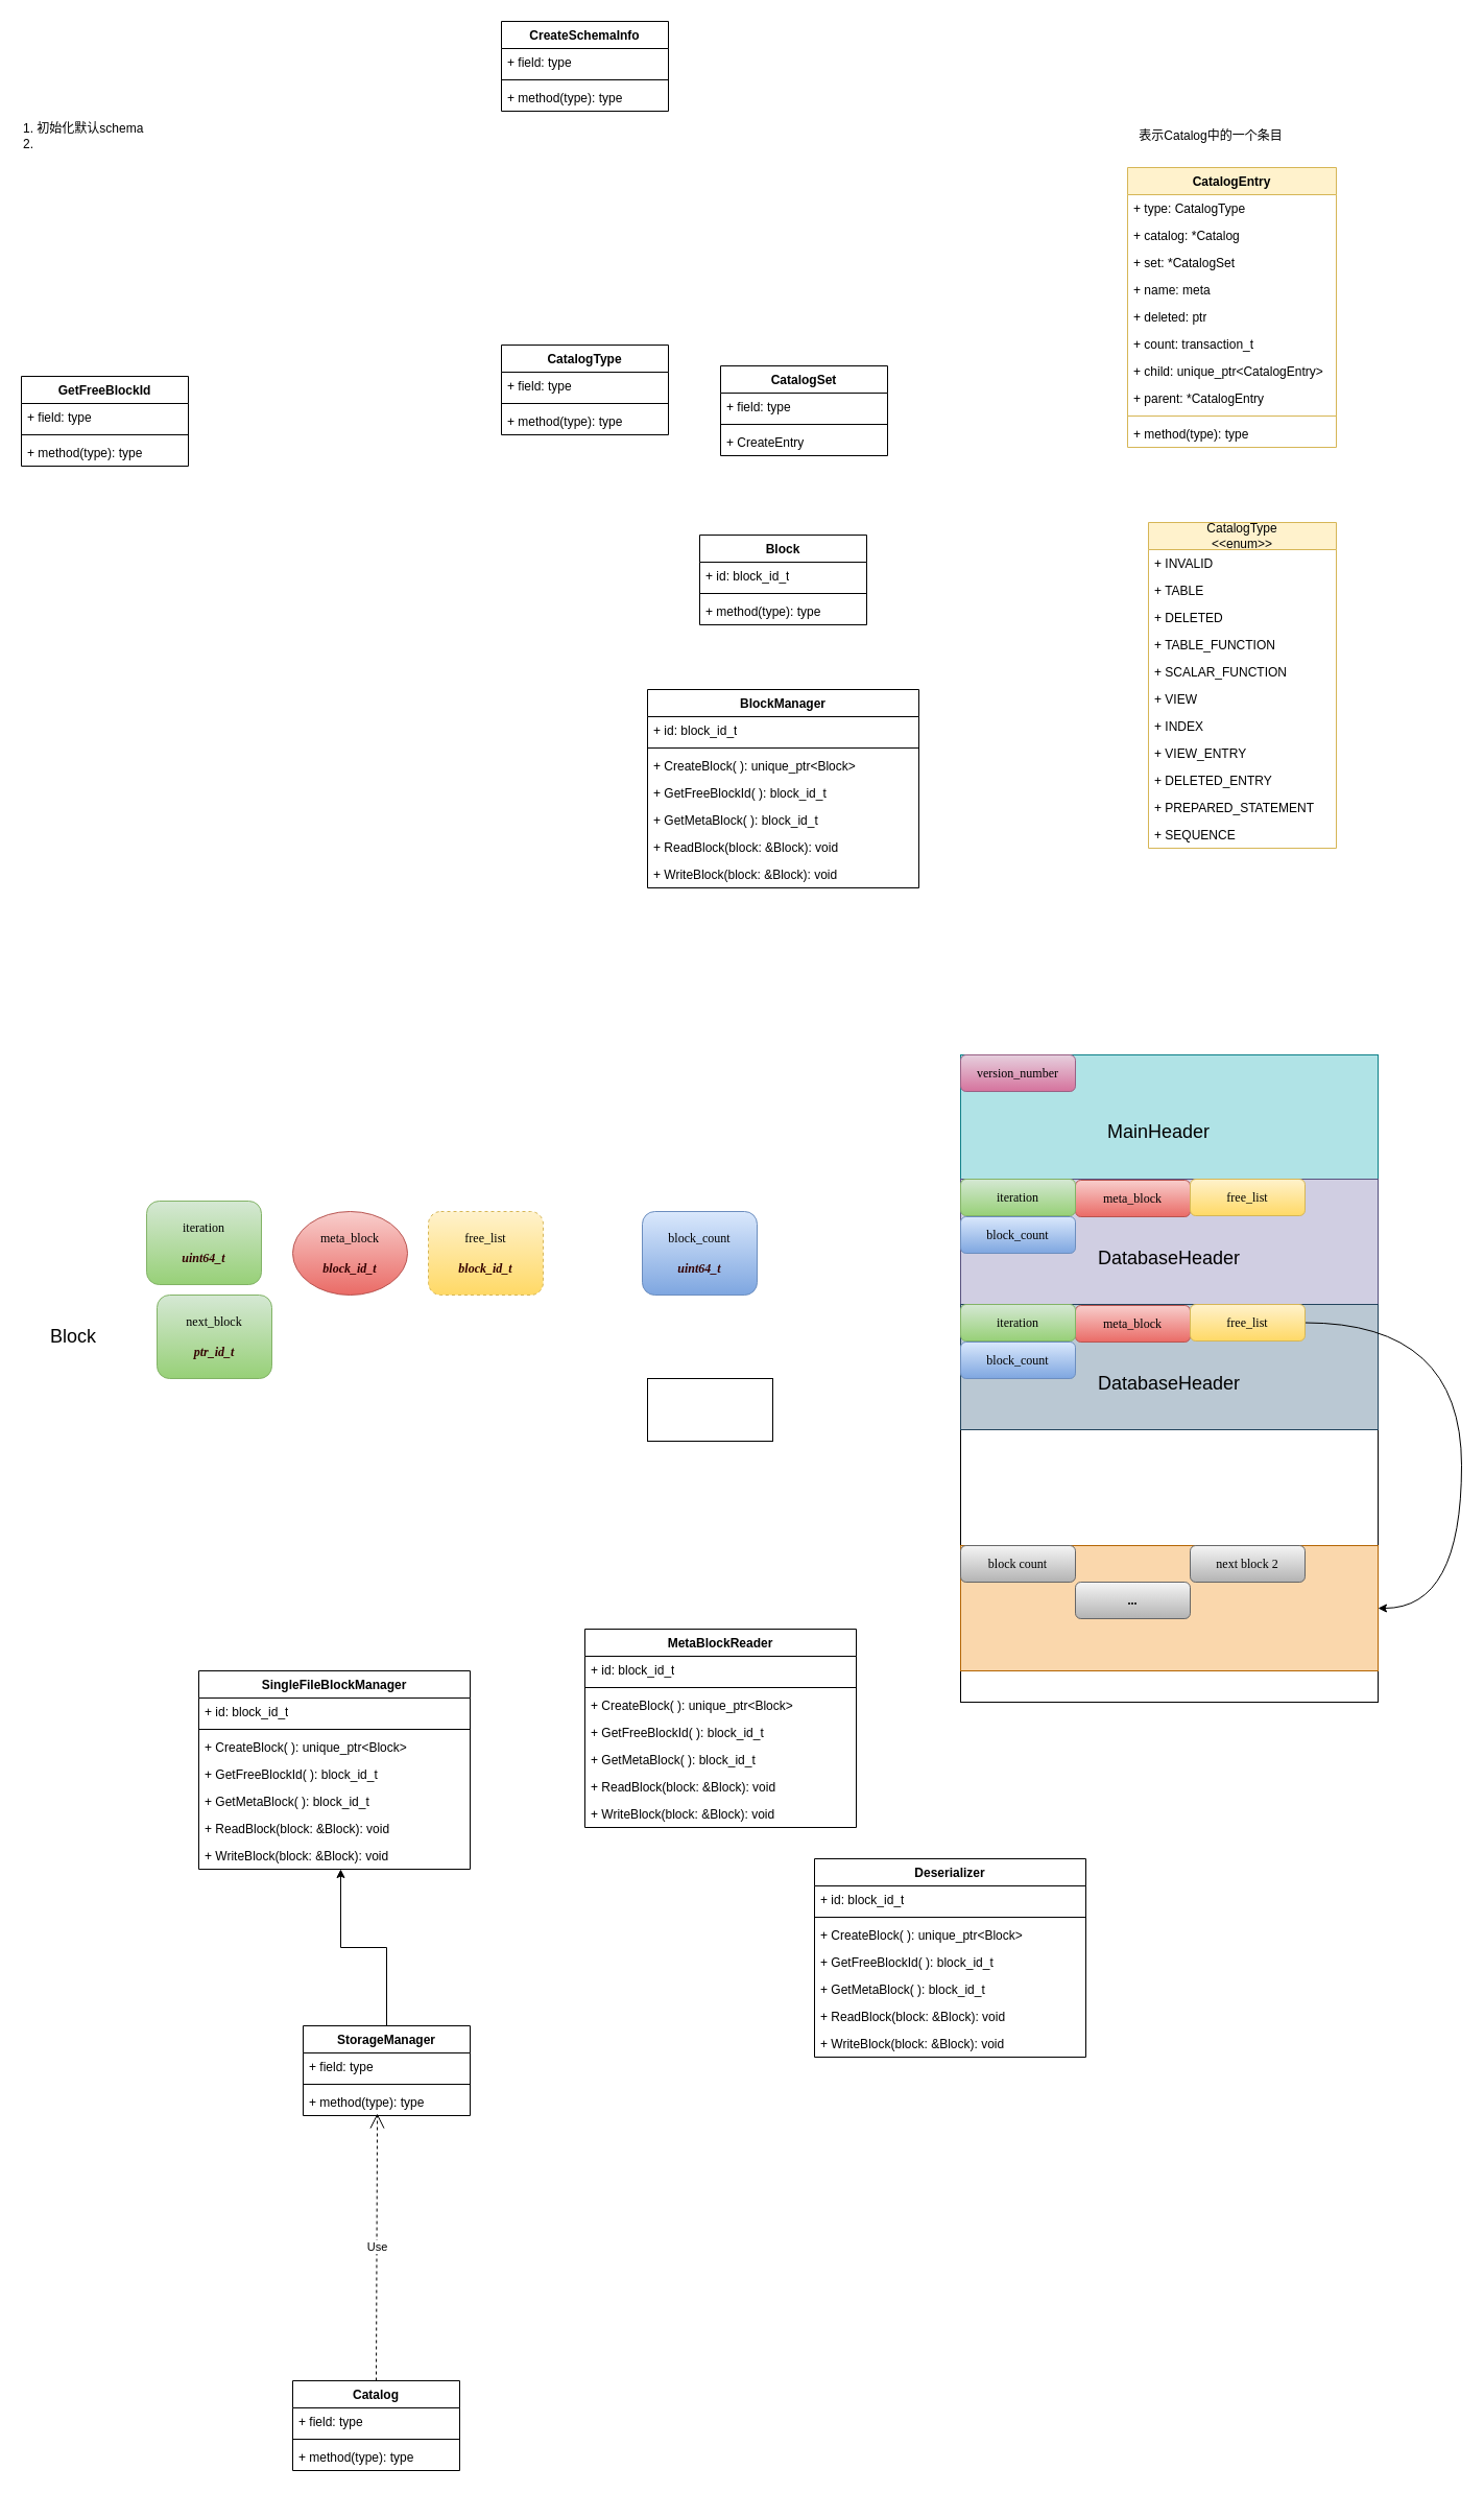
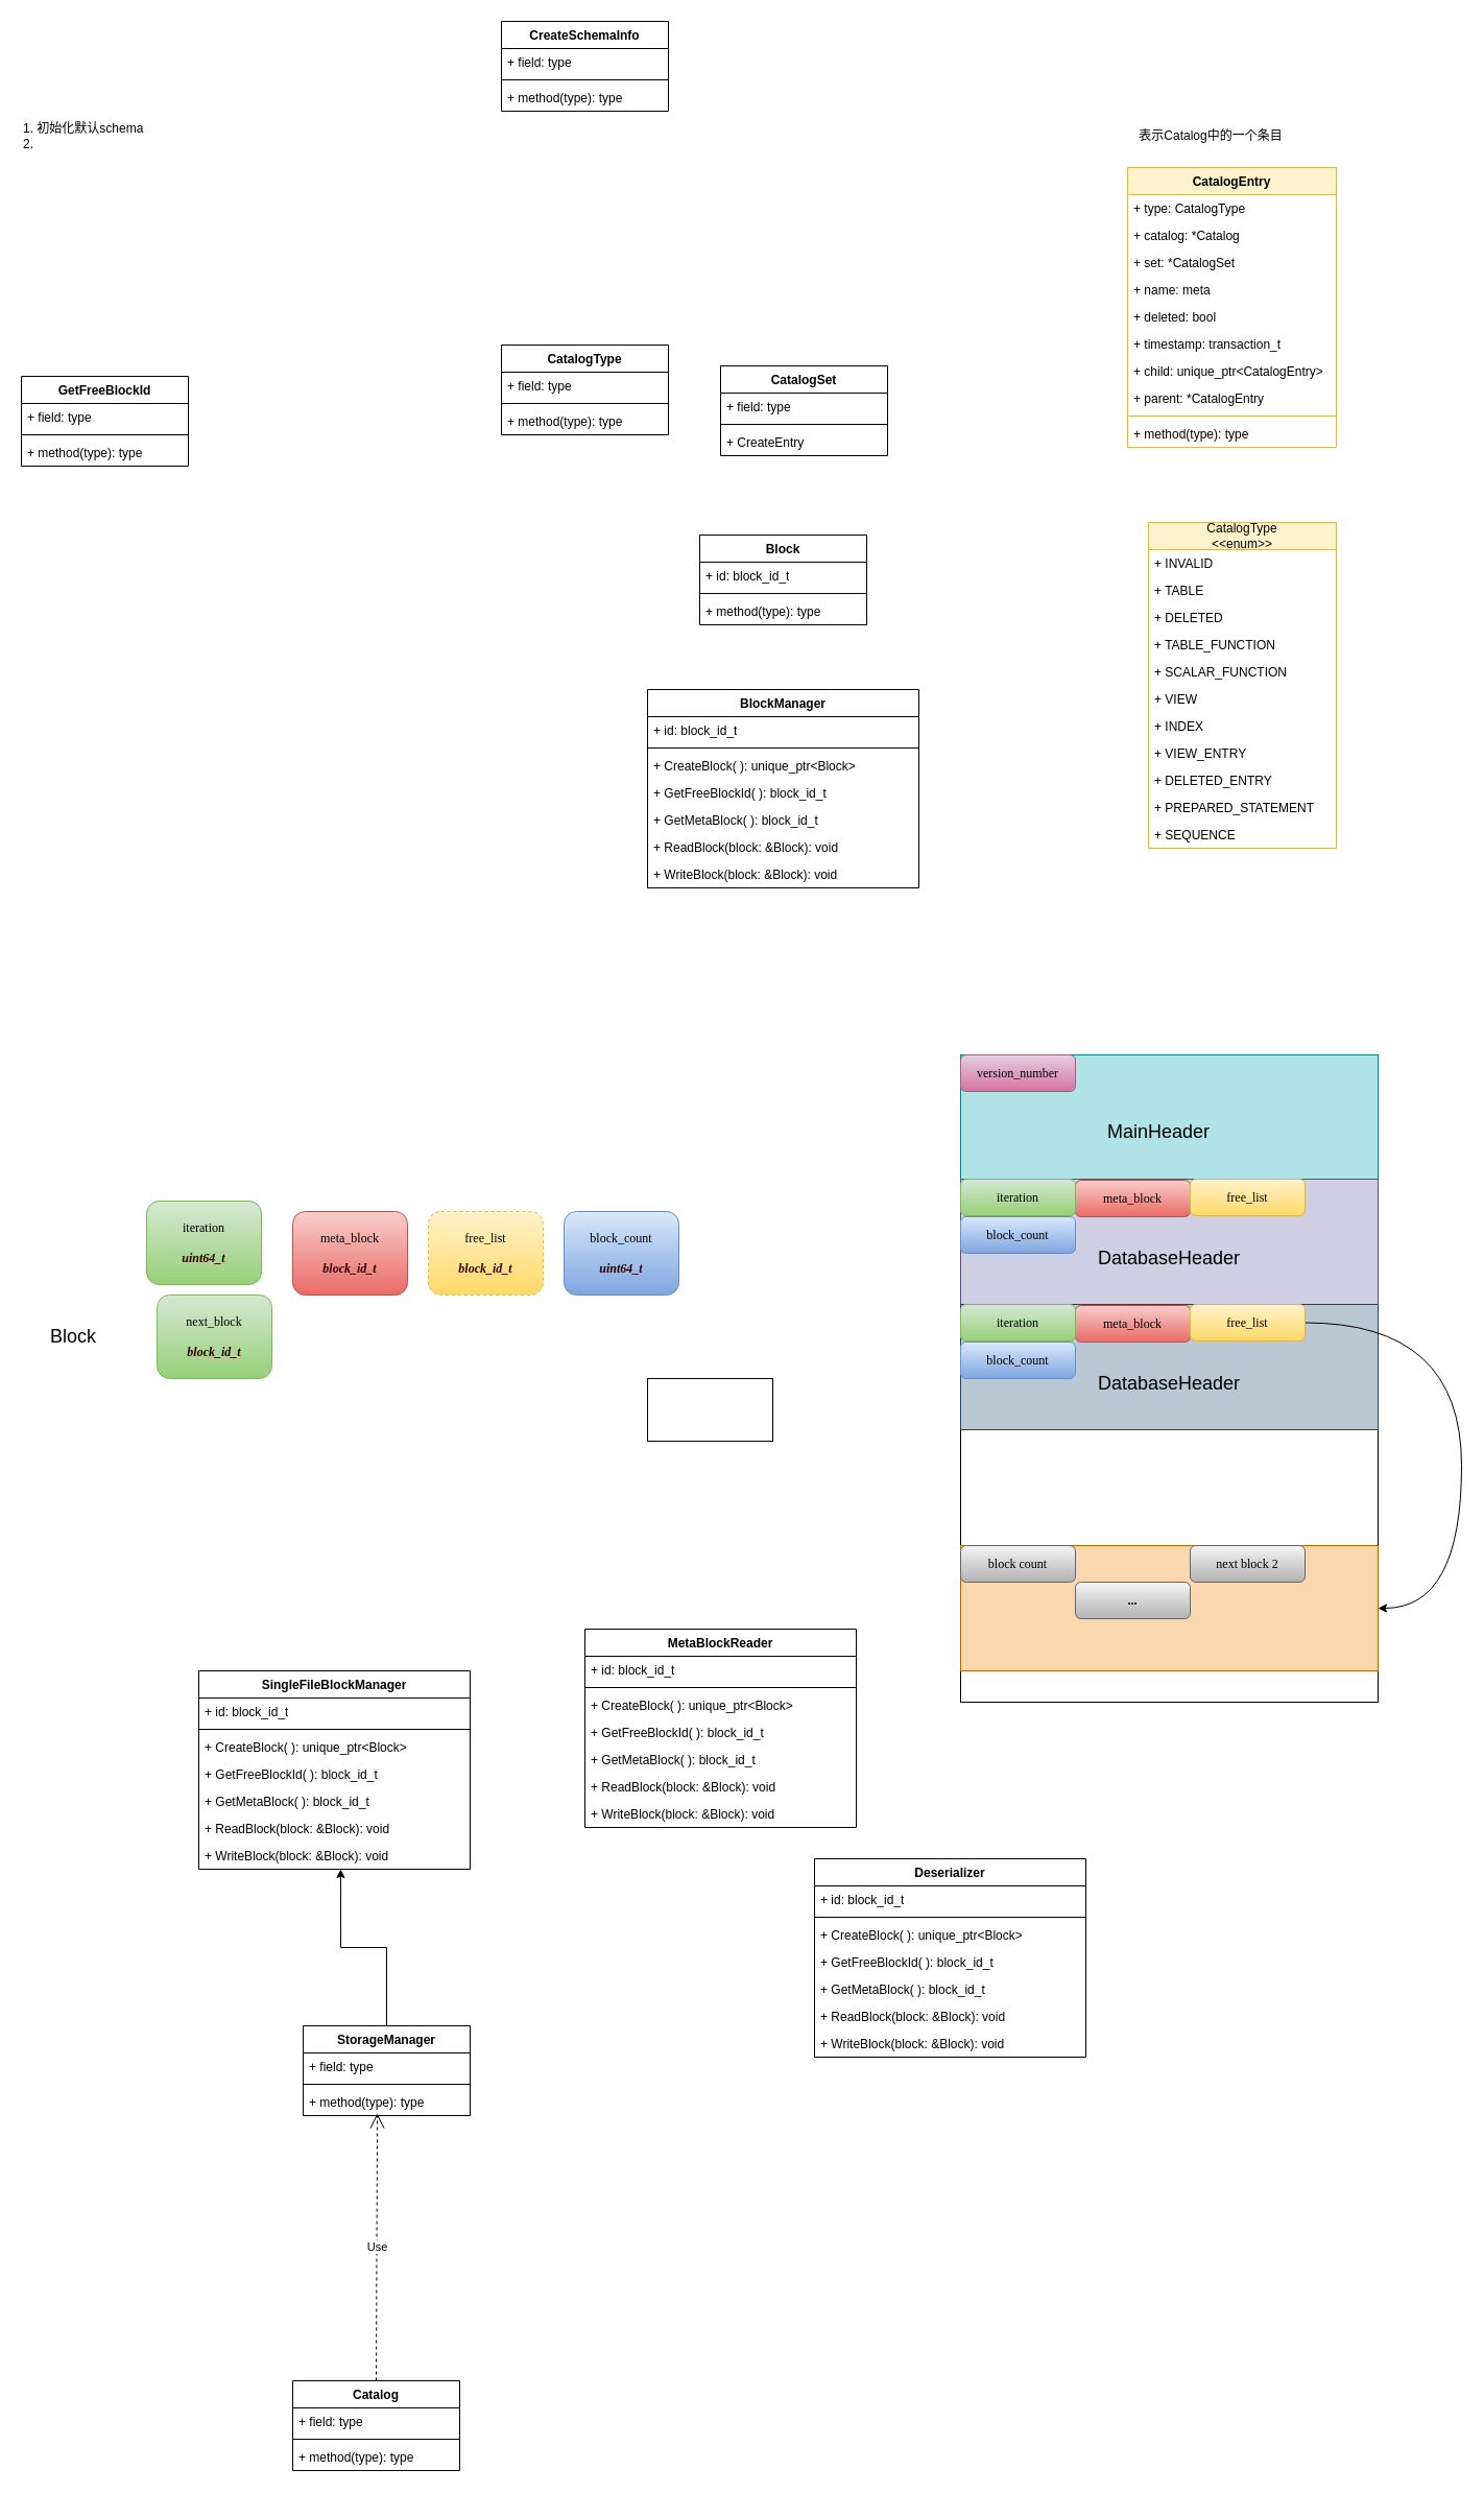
- <mxCell id="47" value="+ deleted: ptr" style="text;strokeColor=none;fillColor=none;align=left;verticalAlign=top;spacingLeft=4;spacingRight=4;overflow=hidden;rotatable=0;points=[[0,0.5],[1,0.5]];portConstraint=eastwest;whiteSpace=wrap;html=1;" parent="42" vertex="1"><mxGeometry y="130" width="200" height="26" as="geometry" /></mxCell>
+ <mxCell id="47" value="+ deleted: bool" style="text;strokeColor=none;fillColor=none;align=left;verticalAlign=top;spacingLeft=4;spacingRight=4;overflow=hidden;rotatable=0;points=[[0,0.5],[1,0.5]];portConstraint=eastwest;whiteSpace=wrap;html=1;" parent="42" vertex="1"><mxGeometry y="130" width="200" height="26" as="geometry" /></mxCell>
- <mxCell id="48" value="+ count: transaction_t" style="text;strokeColor=none;fillColor=none;align=left;verticalAlign=top;spacingLeft=4;spacingRight=4;overflow=hidden;rotatable=0;points=[[0,0.5],[1,0.5]];portConstraint=eastwest;whiteSpace=wrap;html=1;" parent="42" vertex="1"><mxGeometry y="156" width="200" height="26" as="geometry" /></mxCell>
+ <mxCell id="48" value="+ timestamp: transaction_t" style="text;strokeColor=none;fillColor=none;align=left;verticalAlign=top;spacingLeft=4;spacingRight=4;overflow=hidden;rotatable=0;points=[[0,0.5],[1,0.5]];portConstraint=eastwest;whiteSpace=wrap;html=1;" parent="42" vertex="1"><mxGeometry y="156" width="200" height="26" as="geometry" /></mxCell>
- <mxCell id="67" value="meta_block&lt;br&gt;&lt;br&gt;&lt;b style=&quot;&quot;&gt;&lt;i style=&quot;&quot;&gt;&lt;font color=&quot;#330000&quot;&gt;block_id_t&lt;/font&gt;&lt;/i&gt;&lt;/b&gt;" style="ellipse;whiteSpace=wrap;html=1;fontStyle=0;fontSize=12;fontFamily=Verdana;fillStyle=auto;shadow=0;glass=0;fillColor=#f8cecc;strokeColor=#b85450;gradientColor=#ea6b66;" parent="1" vertex="1"><mxGeometry x="280" y="1160" width="110" height="80" as="geometry" /></mxCell>
+ <mxCell id="67" value="meta_block&lt;br&gt;&lt;br&gt;&lt;b style=&quot;&quot;&gt;&lt;i style=&quot;&quot;&gt;&lt;font color=&quot;#330000&quot;&gt;block_id_t&lt;/font&gt;&lt;/i&gt;&lt;/b&gt;" style="rounded=1;whiteSpace=wrap;html=1;fontStyle=0;fontSize=12;fontFamily=Verdana;fillStyle=auto;shadow=0;glass=0;fillColor=#f8cecc;strokeColor=#b85450;gradientColor=#ea6b66;" parent="1" vertex="1"><mxGeometry x="280" y="1160" width="110" height="80" as="geometry" /></mxCell>
- <mxCell id="69" value="block_count&lt;br&gt;&lt;br&gt;&lt;font color=&quot;#330000&quot;&gt;&lt;b&gt;&lt;i&gt;uint64_t&lt;/i&gt;&lt;/b&gt;&lt;/font&gt;" style="rounded=1;whiteSpace=wrap;html=1;fontStyle=0;fontSize=12;fontFamily=Verdana;fillStyle=auto;shadow=0;glass=0;fillColor=#dae8fc;strokeColor=#6c8ebf;gradientColor=#7ea6e0;" parent="1" vertex="1"><mxGeometry x="615" y="1160" width="110" height="80" as="geometry" /></mxCell>
+ <mxCell id="69" value="block_count&lt;br&gt;&lt;br&gt;&lt;font color=&quot;#330000&quot;&gt;&lt;b&gt;&lt;i&gt;uint64_t&lt;/i&gt;&lt;/b&gt;&lt;/font&gt;" style="rounded=1;whiteSpace=wrap;html=1;fontStyle=0;fontSize=12;fontFamily=Verdana;fillStyle=auto;shadow=0;glass=0;fillColor=#dae8fc;strokeColor=#6c8ebf;gradientColor=#7ea6e0;" parent="1" vertex="1"><mxGeometry x="540" y="1160" width="110" height="80" as="geometry" /></mxCell>
- <mxCell id="95" value="next_block&lt;br&gt;&lt;br&gt;&lt;b style=&quot;&quot;&gt;&lt;i style=&quot;&quot;&gt;&lt;font color=&quot;#330000&quot;&gt;ptr_id_t&lt;/font&gt;&lt;/i&gt;&lt;/b&gt;" style="rounded=1;whiteSpace=wrap;html=1;fontStyle=0;fontSize=12;fontFamily=Verdana;fillStyle=auto;shadow=0;glass=0;fillColor=#d5e8d4;strokeColor=#82b366;gradientColor=#97d077;" vertex="1" parent="1"><mxGeometry x="150" y="1240" width="110" height="80" as="geometry" /></mxCell>
+ <mxCell id="95" value="next_block&lt;br&gt;&lt;br&gt;&lt;b style=&quot;&quot;&gt;&lt;i style=&quot;&quot;&gt;&lt;font color=&quot;#330000&quot;&gt;block_id_t&lt;/font&gt;&lt;/i&gt;&lt;/b&gt;" style="rounded=1;whiteSpace=wrap;html=1;fontStyle=0;fontSize=12;fontFamily=Verdana;fillStyle=auto;shadow=0;glass=0;fillColor=#d5e8d4;strokeColor=#82b366;gradientColor=#97d077;" vertex="1" parent="1"><mxGeometry x="150" y="1240" width="110" height="80" as="geometry" /></mxCell>
